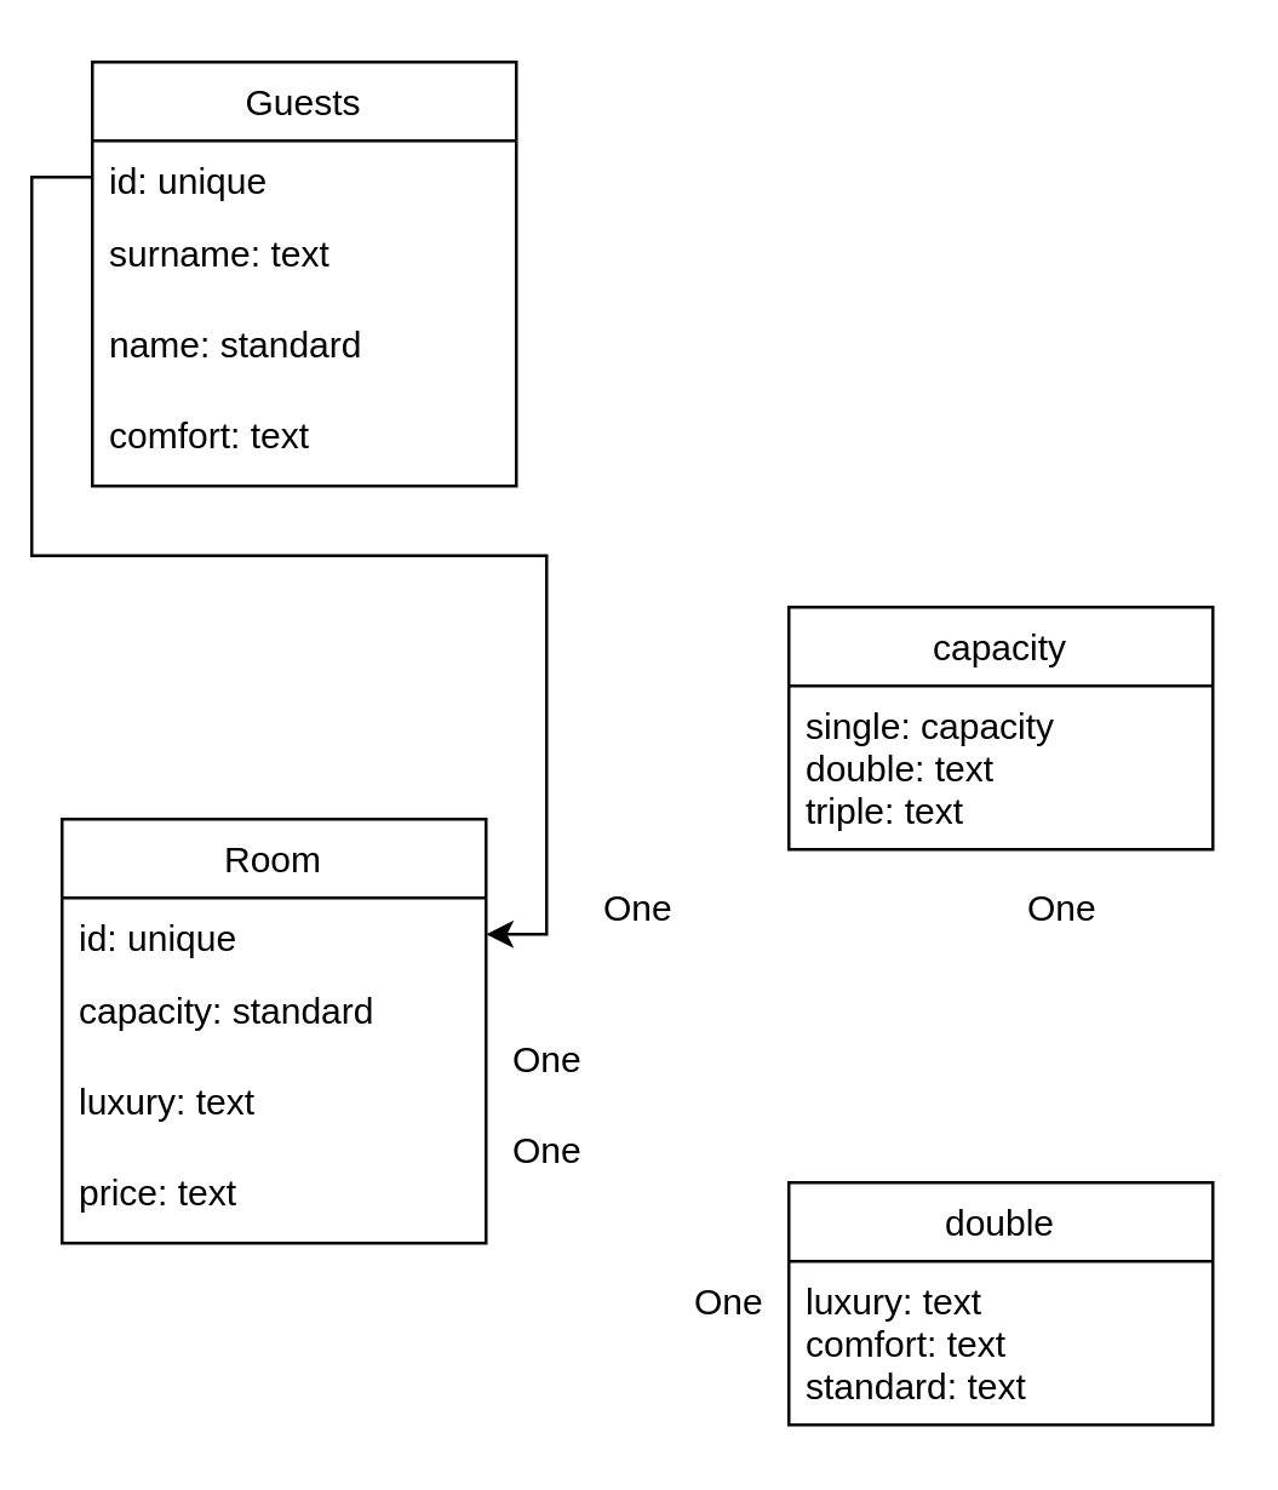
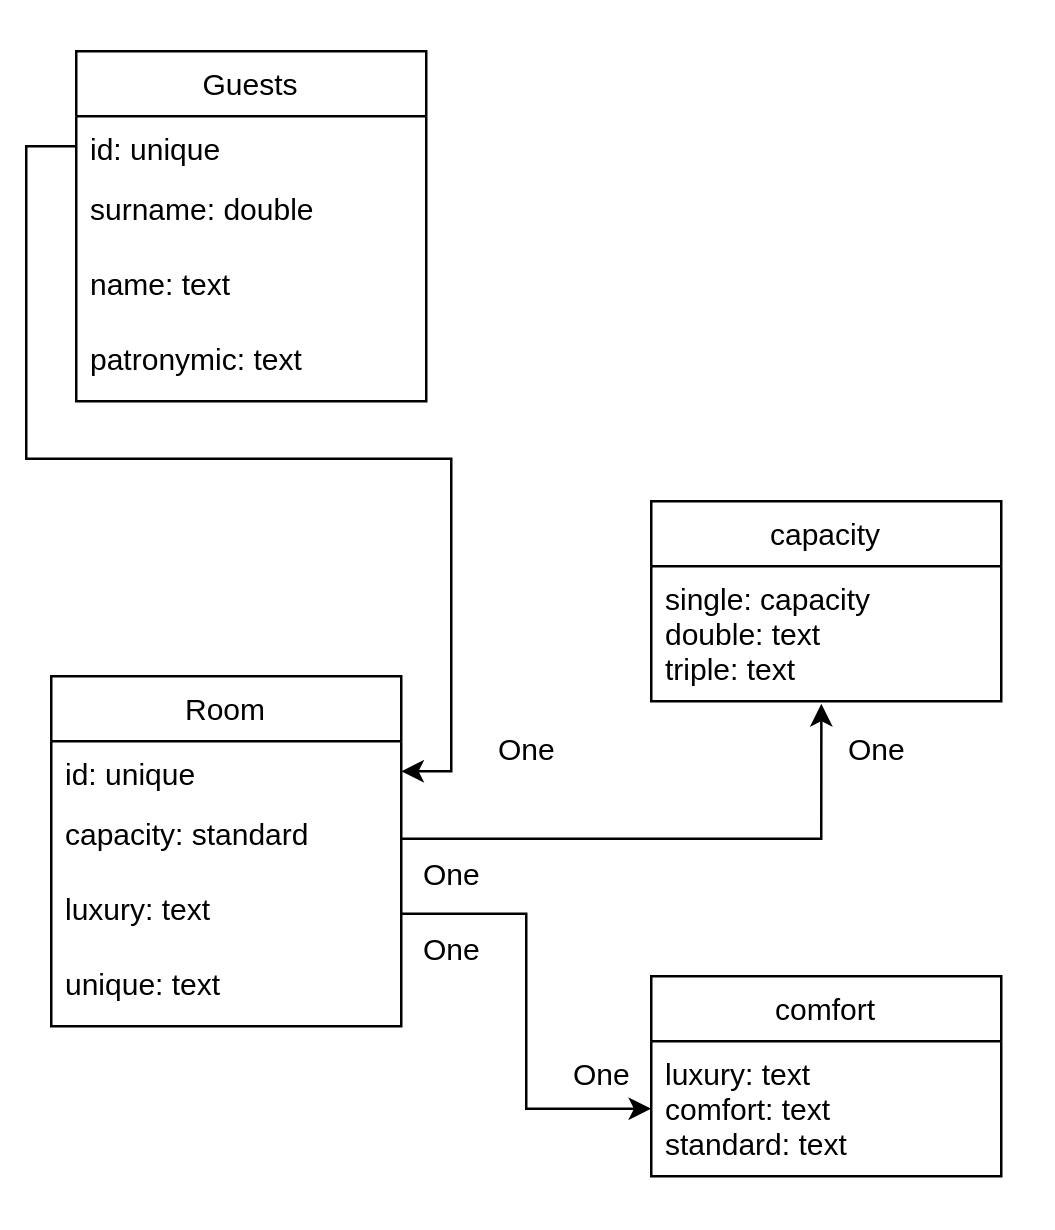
- <mxCell id="4" value="surname: text&#10;" style="text;strokeColor=none;fillColor=none;align=left;verticalAlign=top;spacingLeft=4;spacingRight=4;overflow=hidden;rotatable=0;points=[[0,0.5],[1,0.5]];portConstraint=eastwest;" vertex="1" parent="2"><mxGeometry y="50" width="140" height="30" as="geometry" /></mxCell>
+ <mxCell id="4" value="surname: double&#10;" style="text;strokeColor=none;fillColor=none;align=left;verticalAlign=top;spacingLeft=4;spacingRight=4;overflow=hidden;rotatable=0;points=[[0,0.5],[1,0.5]];portConstraint=eastwest;" vertex="1" parent="2"><mxGeometry y="50" width="140" height="30" as="geometry" /></mxCell>
- <mxCell id="5" value="name: standard&#10;&#10;" style="text;strokeColor=none;fillColor=none;align=left;verticalAlign=top;spacingLeft=4;spacingRight=4;overflow=hidden;rotatable=0;points=[[0,0.5],[1,0.5]];portConstraint=eastwest;" vertex="1" parent="2"><mxGeometry y="80" width="140" height="30" as="geometry" /></mxCell>
+ <mxCell id="5" value="name: text&#10;&#10;" style="text;strokeColor=none;fillColor=none;align=left;verticalAlign=top;spacingLeft=4;spacingRight=4;overflow=hidden;rotatable=0;points=[[0,0.5],[1,0.5]];portConstraint=eastwest;" vertex="1" parent="2"><mxGeometry y="80" width="140" height="30" as="geometry" /></mxCell>
- <mxCell id="6" value="comfort: text&#10;" style="text;strokeColor=none;fillColor=none;align=left;verticalAlign=top;spacingLeft=4;spacingRight=4;overflow=hidden;rotatable=0;points=[[0,0.5],[1,0.5]];portConstraint=eastwest;" vertex="1" parent="2"><mxGeometry y="110" width="140" height="30" as="geometry" /></mxCell>
+ <mxCell id="6" value="patronymic: text&#10;" style="text;strokeColor=none;fillColor=none;align=left;verticalAlign=top;spacingLeft=4;spacingRight=4;overflow=hidden;rotatable=0;points=[[0,0.5],[1,0.5]];portConstraint=eastwest;" vertex="1" parent="2"><mxGeometry y="110" width="140" height="30" as="geometry" /></mxCell>
+ <mxCell id="15" style="edgeStyle=orthogonalEdgeStyle;rounded=0;orthogonalLoop=1;jettySize=auto;html=1;entryX=0.486;entryY=1.019;entryDx=0;entryDy=0;entryPerimeter=0;" edge="1" parent="1" source="9" target="14"><mxGeometry relative="1" as="geometry"><mxPoint x="330" y="335" as="targetPoint" /></mxGeometry></mxCell>
- <mxCell id="11" value="price: text&#10;" style="text;strokeColor=none;fillColor=none;align=left;verticalAlign=top;spacingLeft=4;spacingRight=4;overflow=hidden;rotatable=0;points=[[0,0.5],[1,0.5]];portConstraint=eastwest;" vertex="1" parent="7"><mxGeometry y="110" width="140" height="30" as="geometry" /></mxCell>
+ <mxCell id="11" value="unique: text&#10;" style="text;strokeColor=none;fillColor=none;align=left;verticalAlign=top;spacingLeft=4;spacingRight=4;overflow=hidden;rotatable=0;points=[[0,0.5],[1,0.5]];portConstraint=eastwest;" vertex="1" parent="7"><mxGeometry y="110" width="140" height="30" as="geometry" /></mxCell>
+ <mxCell id="21" style="edgeStyle=orthogonalEdgeStyle;rounded=0;orthogonalLoop=1;jettySize=auto;html=1;entryX=0;entryY=0.5;entryDx=0;entryDy=0;" edge="1" parent="1" source="10" target="20"><mxGeometry relative="1" as="geometry"><mxPoint x="230" y="450" as="targetPoint" /></mxGeometry></mxCell>
- <mxCell id="19" value="double" style="swimlane;fontStyle=0;childLayout=stackLayout;horizontal=1;startSize=26;fillColor=none;horizontalStack=0;resizeParent=1;resizeParentMax=0;resizeLast=0;collapsible=1;marginBottom=0;" vertex="1" parent="1"><mxGeometry x="260" y="390" width="140" height="80" as="geometry" /></mxCell>
+ <mxCell id="19" value="comfort" style="swimlane;fontStyle=0;childLayout=stackLayout;horizontal=1;startSize=26;fillColor=none;horizontalStack=0;resizeParent=1;resizeParentMax=0;resizeLast=0;collapsible=1;marginBottom=0;" vertex="1" parent="1"><mxGeometry x="260" y="390" width="140" height="80" as="geometry" /></mxCell>
